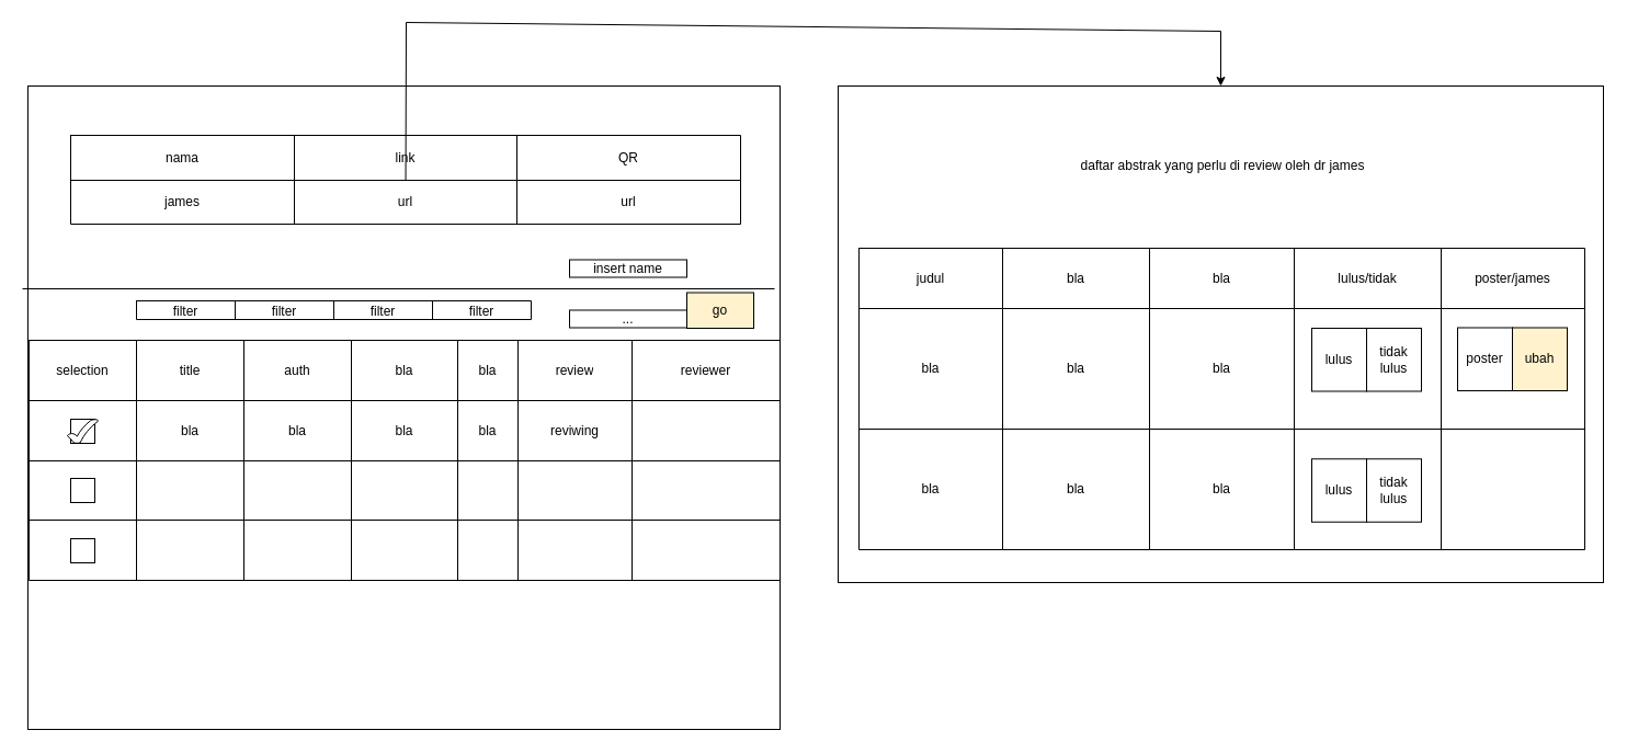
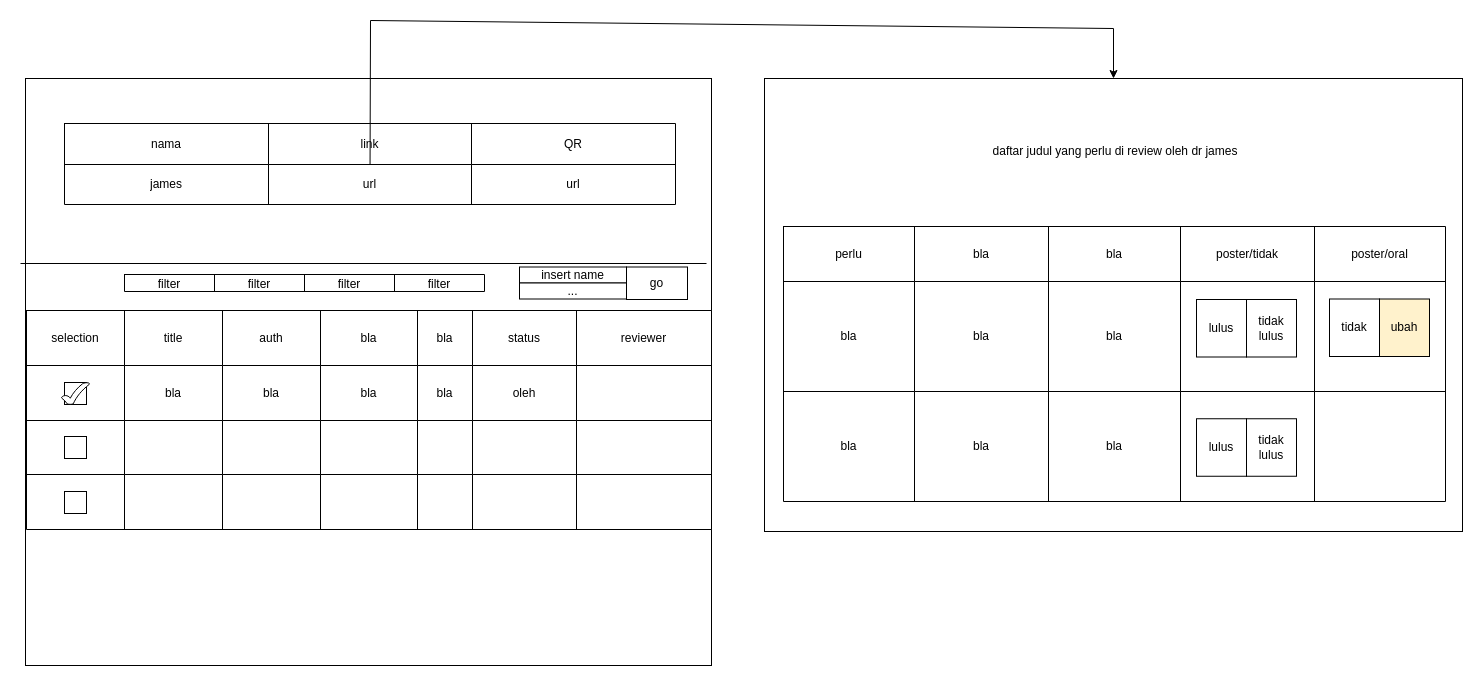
- <mxCell id="79" value="daftar abstrak yang perlu di review oleh dr james" style="text;html=1;align=center;verticalAlign=middle;whiteSpace=wrap;rounded=0;" vertex="1" parent="1"><mxGeometry x="793" y="98" width="644" height="106" as="geometry" /></mxCell>
+ <mxCell id="79" value="daftar judul yang perlu di review oleh dr james" style="text;html=1;align=center;verticalAlign=middle;whiteSpace=wrap;rounded=0;" vertex="1" parent="1"><mxGeometry x="793" y="98" width="644" height="106" as="geometry" /></mxCell>
- <mxCell id="41" value="insert name" style="rounded=0;whiteSpace=wrap;html=1;" vertex="1" parent="1"><mxGeometry x="519" y="236.5" width="107" height="16" as="geometry" /></mxCell>
+ <mxCell id="41" value="insert name" style="rounded=0;whiteSpace=wrap;html=1;" vertex="1" parent="1"><mxGeometry x="519" y="266.5" width="107" height="16" as="geometry" /></mxCell>
- <mxCell id="62" value="judul" style="shape=partialRectangle;html=1;whiteSpace=wrap;connectable=0;strokeColor=inherit;overflow=hidden;fillColor=none;top=0;left=0;bottom=0;right=0;pointerEvents=1;" vertex="1" parent="61"><mxGeometry width="131" height="55" as="geometry"><mxRectangle width="131" height="55" as="alternateBounds" /></mxGeometry></mxCell>
+ <mxCell id="62" value="perlu" style="shape=partialRectangle;html=1;whiteSpace=wrap;connectable=0;strokeColor=inherit;overflow=hidden;fillColor=none;top=0;left=0;bottom=0;right=0;pointerEvents=1;" vertex="1" parent="61"><mxGeometry width="131" height="55" as="geometry"><mxRectangle width="131" height="55" as="alternateBounds" /></mxGeometry></mxCell>
- <mxCell id="65" value="lulus/tidak" style="shape=partialRectangle;html=1;whiteSpace=wrap;connectable=0;strokeColor=inherit;overflow=hidden;fillColor=none;top=0;left=0;bottom=0;right=0;pointerEvents=1;" vertex="1" parent="61"><mxGeometry x="397" width="134" height="55" as="geometry"><mxRectangle width="134" height="55" as="alternateBounds" /></mxGeometry></mxCell>
+ <mxCell id="65" value="poster/tidak" style="shape=partialRectangle;html=1;whiteSpace=wrap;connectable=0;strokeColor=inherit;overflow=hidden;fillColor=none;top=0;left=0;bottom=0;right=0;pointerEvents=1;" vertex="1" parent="61"><mxGeometry x="397" width="134" height="55" as="geometry"><mxRectangle width="134" height="55" as="alternateBounds" /></mxGeometry></mxCell>
- <mxCell id="66" value="poster/james" style="shape=partialRectangle;html=1;whiteSpace=wrap;connectable=0;strokeColor=inherit;overflow=hidden;fillColor=none;top=0;left=0;bottom=0;right=0;pointerEvents=1;" vertex="1" parent="61"><mxGeometry x="531" width="131" height="55" as="geometry"><mxRectangle width="131" height="55" as="alternateBounds" /></mxGeometry></mxCell>
+ <mxCell id="66" value="poster/oral" style="shape=partialRectangle;html=1;whiteSpace=wrap;connectable=0;strokeColor=inherit;overflow=hidden;fillColor=none;top=0;left=0;bottom=0;right=0;pointerEvents=1;" vertex="1" parent="61"><mxGeometry x="531" width="131" height="55" as="geometry"><mxRectangle width="131" height="55" as="alternateBounds" /></mxGeometry></mxCell>
- <mxCell id="58" value="go" style="rounded=0;whiteSpace=wrap;html=1;fillColor=#fff2cc;" vertex="1" parent="1"><mxGeometry x="626" y="266.5" width="61" height="32.5" as="geometry" /></mxCell>
+ <mxCell id="58" value="go" style="rounded=0;whiteSpace=wrap;html=1;" vertex="1" parent="1"><mxGeometry x="626" y="266.5" width="61" height="32.5" as="geometry" /></mxCell>
- <mxCell id="85" value="poster" style="rounded=0;whiteSpace=wrap;html=1;" vertex="1" parent="1"><mxGeometry x="1329" y="298.5" width="50" height="57.5" as="geometry" /></mxCell>
+ <mxCell id="85" value="tidak" style="rounded=0;whiteSpace=wrap;html=1;" vertex="1" parent="1"><mxGeometry x="1329" y="298.5" width="50" height="57.5" as="geometry" /></mxCell>
- <mxCell id="11" value="review" style="shape=partialRectangle;html=1;whiteSpace=wrap;connectable=0;strokeColor=inherit;overflow=hidden;fillColor=none;top=0;left=0;bottom=0;right=0;pointerEvents=1;" vertex="1" parent="5"><mxGeometry x="446" width="104" height="55" as="geometry"><mxRectangle width="104" height="55" as="alternateBounds" /></mxGeometry></mxCell>
+ <mxCell id="11" value="status" style="shape=partialRectangle;html=1;whiteSpace=wrap;connectable=0;strokeColor=inherit;overflow=hidden;fillColor=none;top=0;left=0;bottom=0;right=0;pointerEvents=1;" vertex="1" parent="5"><mxGeometry x="446" width="104" height="55" as="geometry"><mxRectangle width="104" height="55" as="alternateBounds" /></mxGeometry></mxCell>
- <mxCell id="19" value="reviwing" style="shape=partialRectangle;html=1;whiteSpace=wrap;connectable=0;strokeColor=inherit;overflow=hidden;fillColor=none;top=0;left=0;bottom=0;right=0;pointerEvents=1;" vertex="1" parent="13"><mxGeometry x="446" width="104" height="55" as="geometry"><mxRectangle width="104" height="55" as="alternateBounds" /></mxGeometry></mxCell>
+ <mxCell id="19" value="oleh" style="shape=partialRectangle;html=1;whiteSpace=wrap;connectable=0;strokeColor=inherit;overflow=hidden;fillColor=none;top=0;left=0;bottom=0;right=0;pointerEvents=1;" vertex="1" parent="13"><mxGeometry x="446" width="104" height="55" as="geometry"><mxRectangle width="104" height="55" as="alternateBounds" /></mxGeometry></mxCell>
